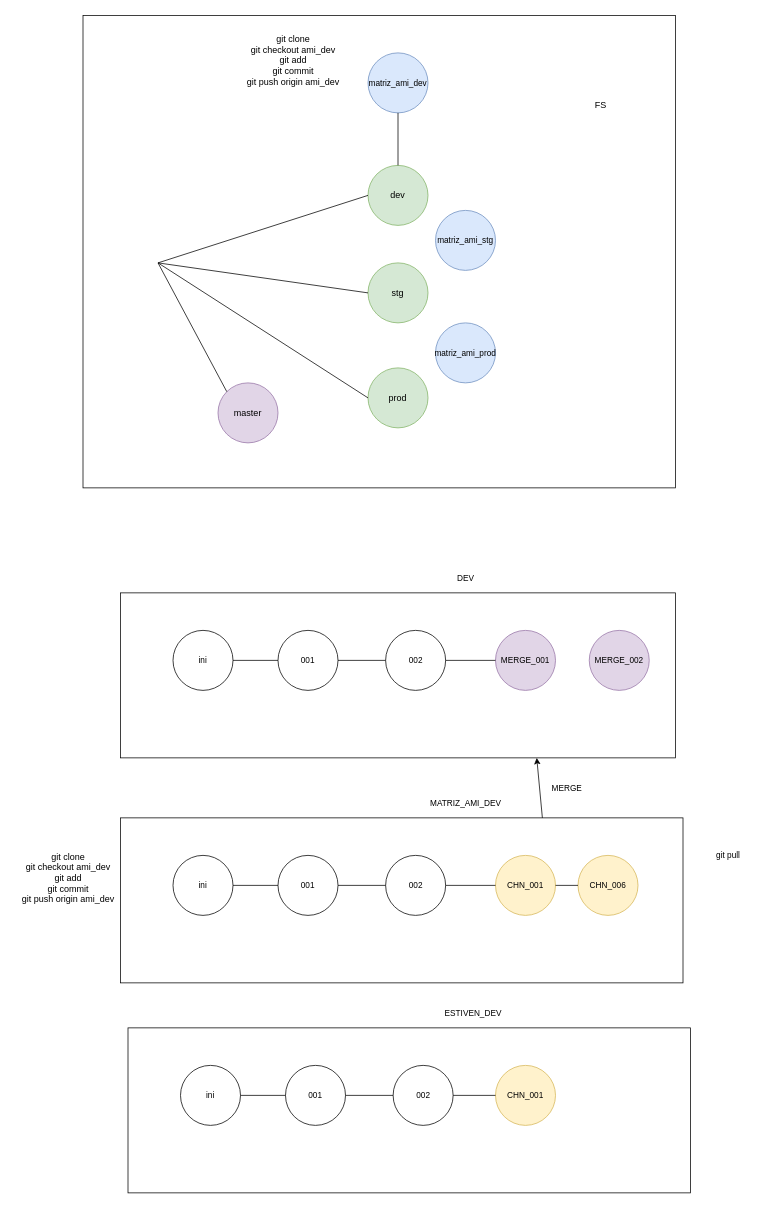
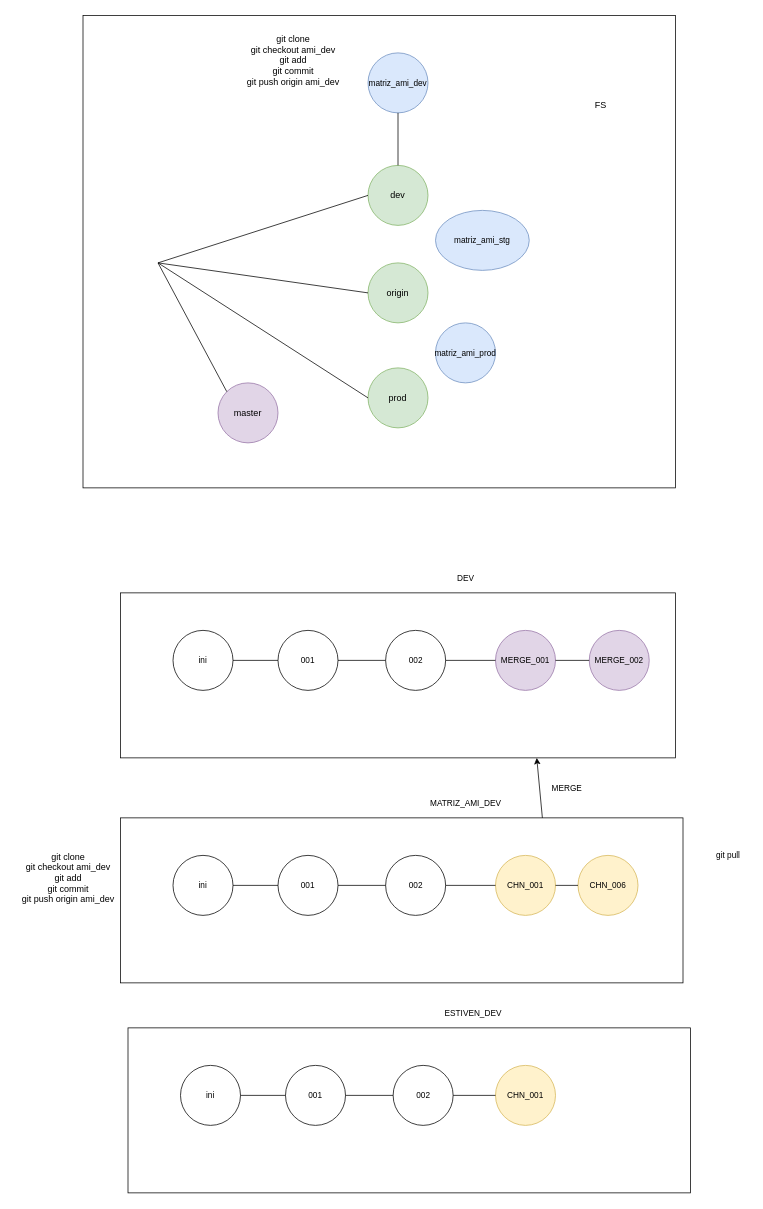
- <mxCell id="17" value="&lt;font style=&quot;font-size: 11px&quot;&gt;matriz_ami_stg&lt;/font&gt;" style="ellipse;whiteSpace=wrap;html=1;aspect=fixed;fillColor=#dae8fc;strokeColor=#6c8ebf;" parent="1" vertex="1"><mxGeometry x="580" y="280" width="80" height="80" as="geometry" /></mxCell>
+ <mxCell id="17" value="&lt;font style=&quot;font-size: 11px&quot;&gt;matriz_ami_stg&lt;/font&gt;" style="ellipse;whiteSpace=wrap;html=1;aspect=fixed;fillColor=#dae8fc;strokeColor=#6c8ebf;" parent="1" vertex="1"><mxGeometry x="580" y="280" width="125" height="80" as="geometry" /></mxCell>
- <mxCell id="6" value="stg" style="ellipse;whiteSpace=wrap;html=1;aspect=fixed;fillColor=#d5e8d4;strokeColor=#82b366;" parent="1" vertex="1"><mxGeometry x="490" y="350" width="80" height="80" as="geometry" /></mxCell>
+ <mxCell id="6" value="origin" style="ellipse;whiteSpace=wrap;html=1;aspect=fixed;fillColor=#d5e8d4;strokeColor=#82b366;" parent="1" vertex="1"><mxGeometry x="490" y="350" width="80" height="80" as="geometry" /></mxCell>
+ <mxCell id="50" value="" style="endArrow=none;html=1;rounded=0;fontSize=11;exitX=1;exitY=0.5;exitDx=0;exitDy=0;entryX=0;entryY=0.5;entryDx=0;entryDy=0;" parent="1" source="47" target="49" edge="1"><mxGeometry width="50" height="50" relative="1" as="geometry"><mxPoint x="600" y="1070" as="sourcePoint" /><mxPoint x="650" y="1020" as="targetPoint" /></mxGeometry></mxCell>
